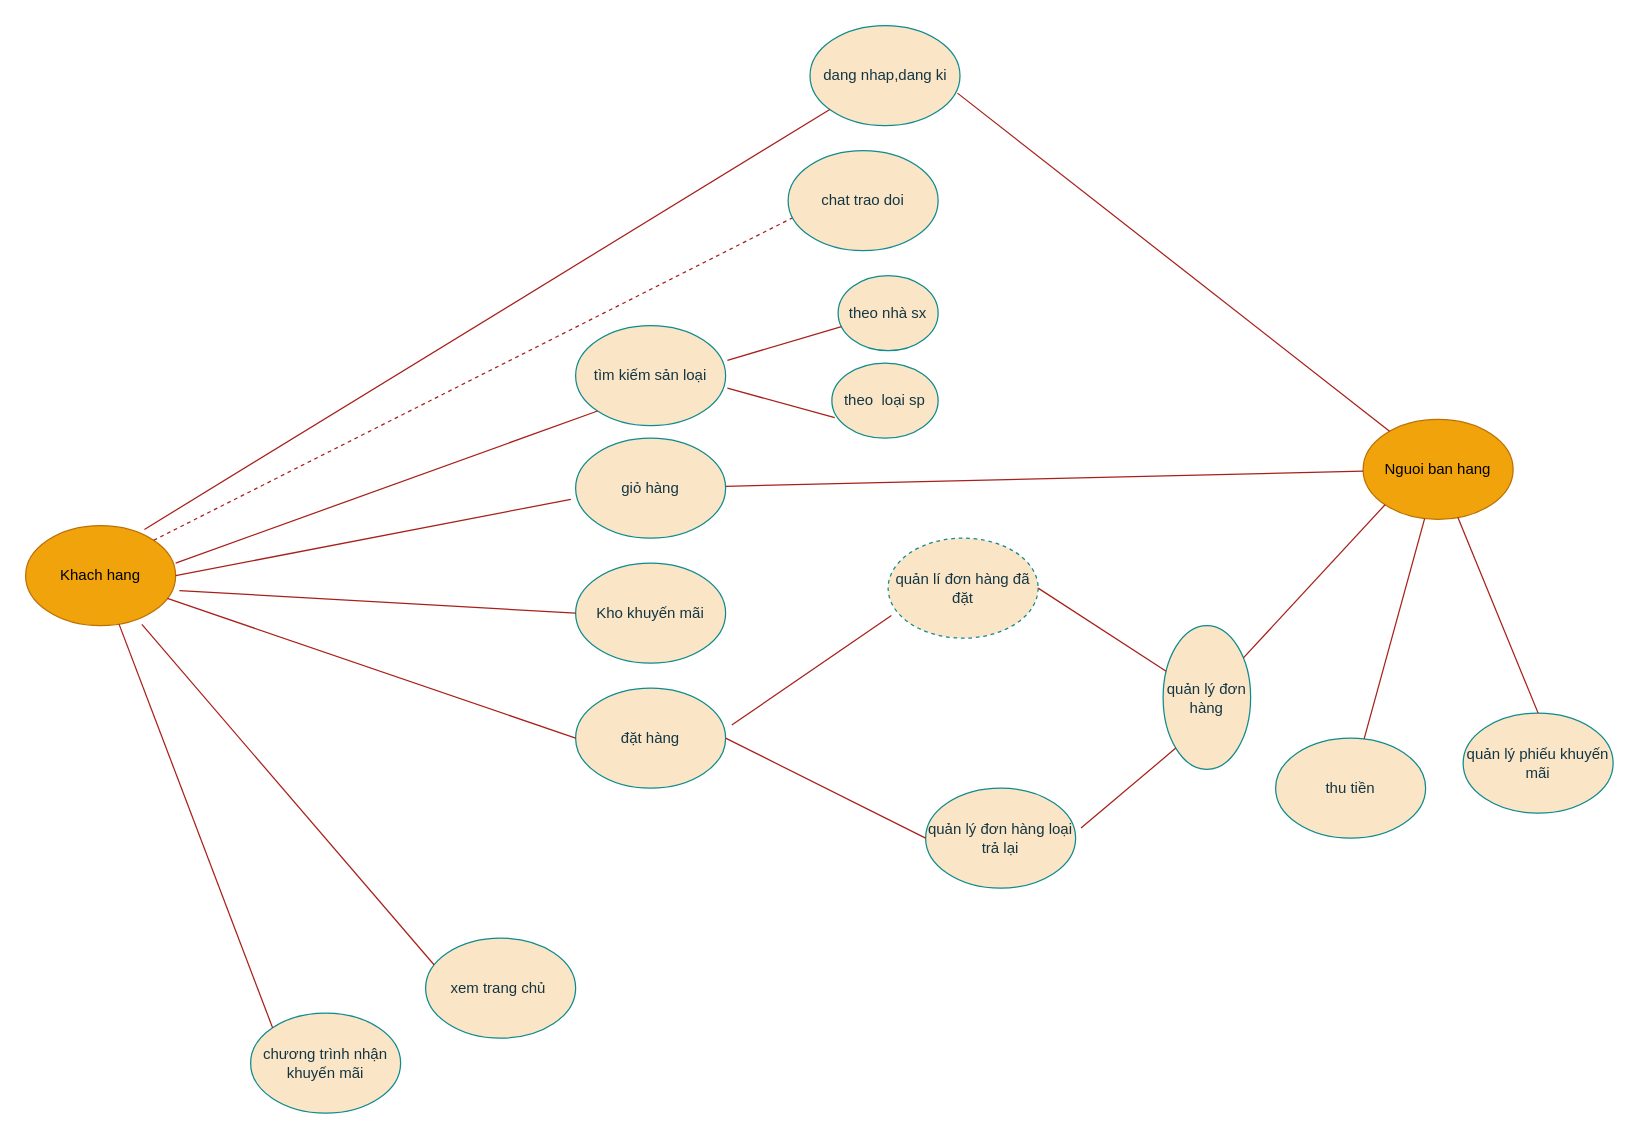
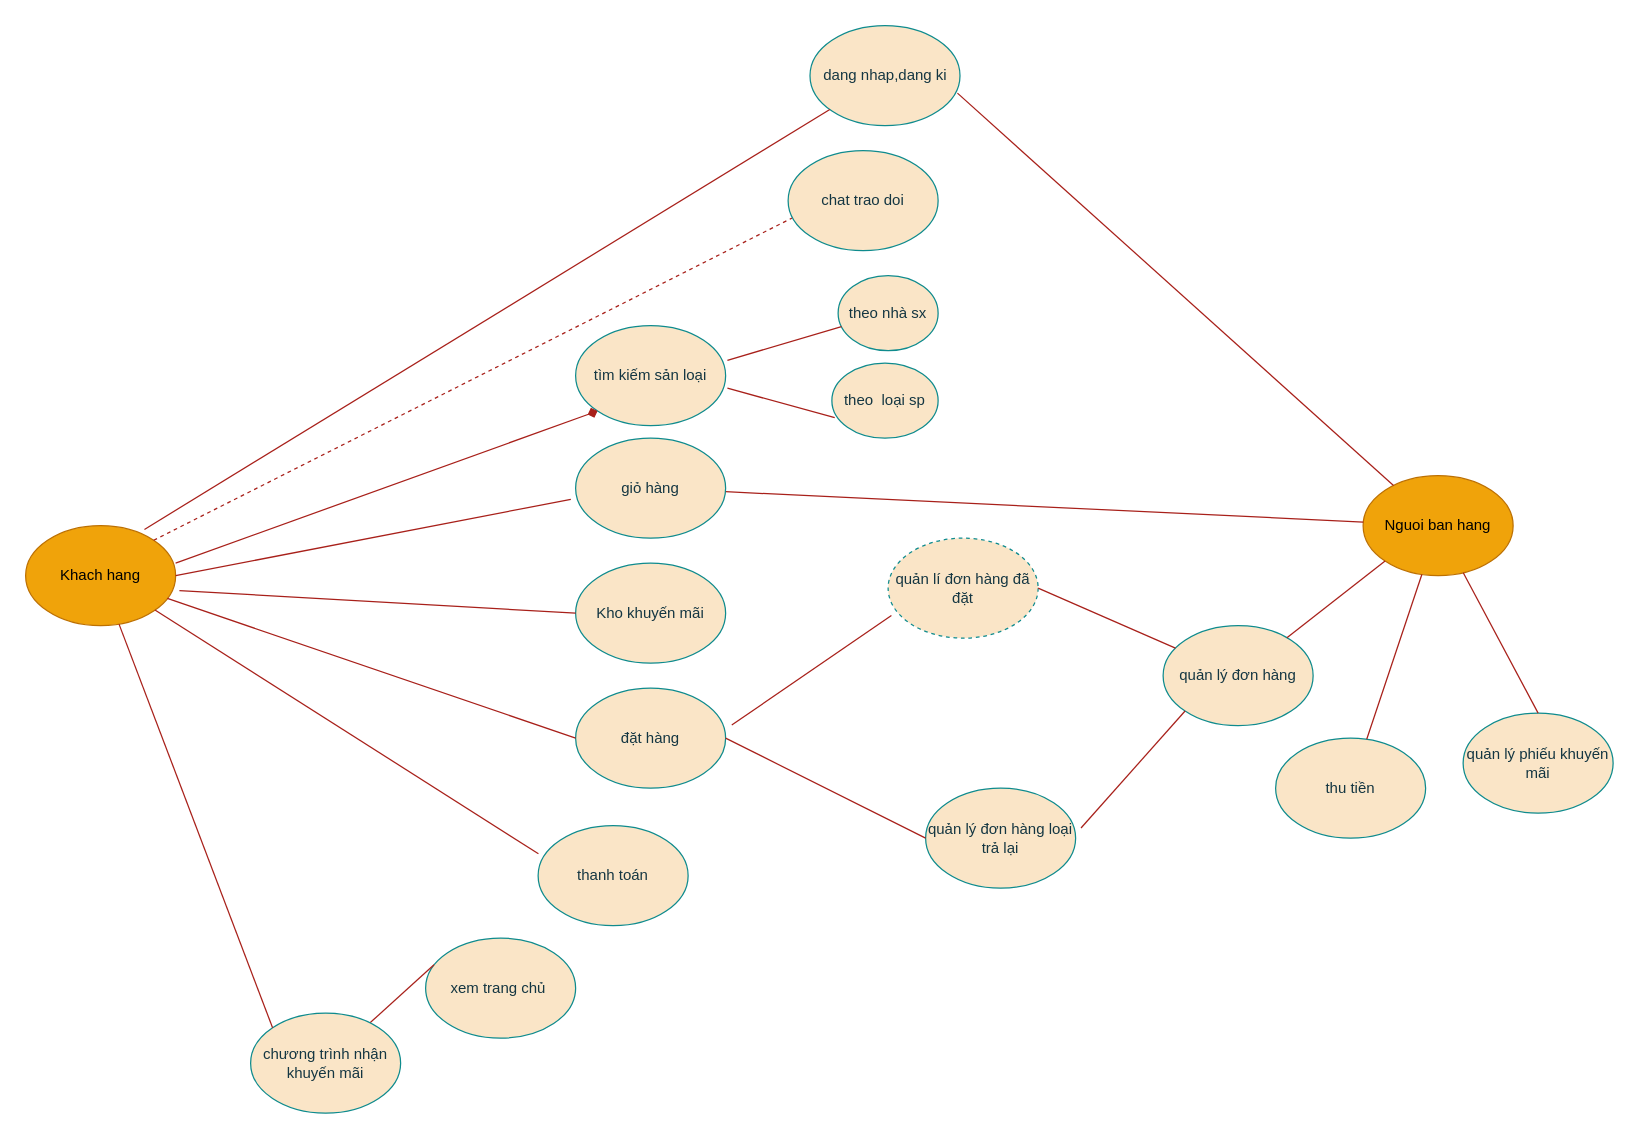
- <mxCell id="17" value="" style="endArrow=none;html=1;rounded=0;entryX=0;entryY=1;entryDx=0;entryDy=0;exitX=1;exitY=0.375;exitDx=0;exitDy=0;exitPerimeter=0;labelBackgroundColor=none;strokeColor=#A8201A;fontColor=default;" parent="1" source="2" target="16" edge="1"><mxGeometry width="50" height="50" relative="1" as="geometry"><mxPoint x="560" y="500" as="sourcePoint" /><mxPoint x="610" y="450" as="targetPoint" /></mxGeometry></mxCell>
+ <mxCell id="17" value="" style="endArrow=diamond;html=1;rounded=0;entryX=0;entryY=1;entryDx=0;entryDy=0;exitX=1;exitY=0.375;exitDx=0;exitDy=0;exitPerimeter=0;labelBackgroundColor=none;strokeColor=#A8201A;fontColor=default;" parent="1" source="2" target="16" edge="1"><mxGeometry width="50" height="50" relative="1" as="geometry"><mxPoint x="560" y="500" as="sourcePoint" /><mxPoint x="610" y="450" as="targetPoint" /></mxGeometry></mxCell>
- <mxCell id="3" value="Nguoi ban hang" style="ellipse;whiteSpace=wrap;html=1;fillColor=#f0a30a;strokeColor=#BD7000;rounded=0;labelBackgroundColor=none;fontColor=#000000;" parent="1" vertex="1"><mxGeometry x="1090" y="335" width="120" height="80" as="geometry" /></mxCell>
+ <mxCell id="3" value="Nguoi ban hang" style="ellipse;whiteSpace=wrap;html=1;fillColor=#f0a30a;strokeColor=#BD7000;rounded=0;labelBackgroundColor=none;fontColor=#000000;" parent="1" vertex="1"><mxGeometry x="1090" y="380" width="120" height="80" as="geometry" /></mxCell>
- <mxCell id="10" value="quản lý đơn hàng" style="ellipse;whiteSpace=wrap;html=1;rounded=0;labelBackgroundColor=none;fillColor=#FAE5C7;strokeColor=#0F8B8D;fontColor=#143642;" parent="1" vertex="1"><mxGeometry x="930" y="500" width="70" height="115" as="geometry" /></mxCell>
+ <mxCell id="10" value="quản lý đơn hàng" style="ellipse;whiteSpace=wrap;html=1;rounded=0;labelBackgroundColor=none;fillColor=#FAE5C7;strokeColor=#0F8B8D;fontColor=#143642;" parent="1" vertex="1"><mxGeometry x="930" y="500" width="120" height="80" as="geometry" /></mxCell>
+ <mxCell id="35" value="" style="endArrow=none;html=1;rounded=0;exitX=0.002;exitY=0.281;exitDx=0;exitDy=0;exitPerimeter=0;labelBackgroundColor=none;strokeColor=#A8201A;fontColor=default;" parent="1" source="31" target="2" edge="1"><mxGeometry width="50" height="50" relative="1" as="geometry"><mxPoint x="560" y="600" as="sourcePoint" /><mxPoint x="610" y="550" as="targetPoint" /></mxGeometry></mxCell>
- <mxCell id="37" value="" style="endArrow=none;html=1;rounded=0;entryX=0.775;entryY=0.988;entryDx=0;entryDy=0;entryPerimeter=0;exitX=0.056;exitY=0.266;exitDx=0;exitDy=0;exitPerimeter=0;labelBackgroundColor=none;strokeColor=#A8201A;fontColor=default;" parent="1" source="36" target="2" edge="1"><mxGeometry width="50" height="50" relative="1" as="geometry"><mxPoint x="560" y="600" as="sourcePoint" /><mxPoint x="610" y="550" as="targetPoint" /></mxGeometry></mxCell>
+ <mxCell id="37" value="" style="endArrow=none;html=1;rounded=0;exitX=0.056;exitY=0.266;exitDx=0;exitDy=0;exitPerimeter=0;labelBackgroundColor=none;strokeColor=#A8201A;fontColor=default;" parent="1" source="36" target="38" edge="1"><mxGeometry width="50" height="50" relative="1" as="geometry"><mxPoint x="560" y="600" as="sourcePoint" /><mxPoint x="610" y="550" as="targetPoint" /></mxGeometry></mxCell>
+ <mxCell id="31" value="thanh toán" style="ellipse;whiteSpace=wrap;html=1;rounded=0;labelBackgroundColor=none;fillColor=#FAE5C7;strokeColor=#0F8B8D;fontColor=#143642;" parent="1" vertex="1"><mxGeometry x="430" y="660" width="120" height="80" as="geometry" /></mxCell>
